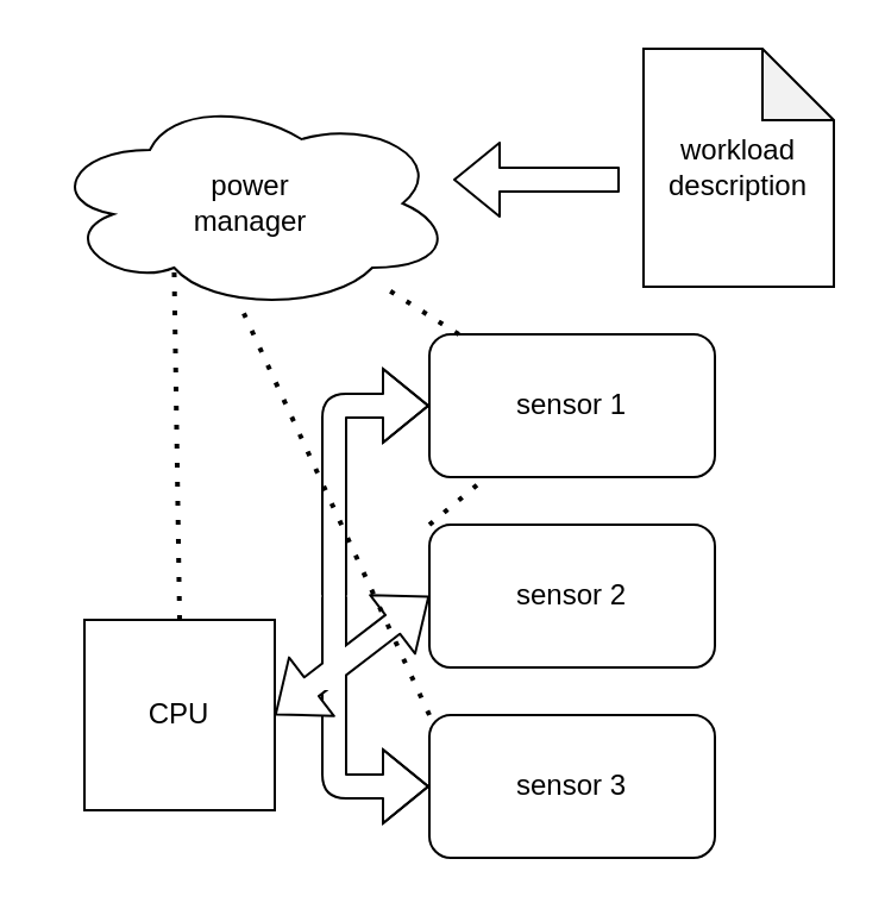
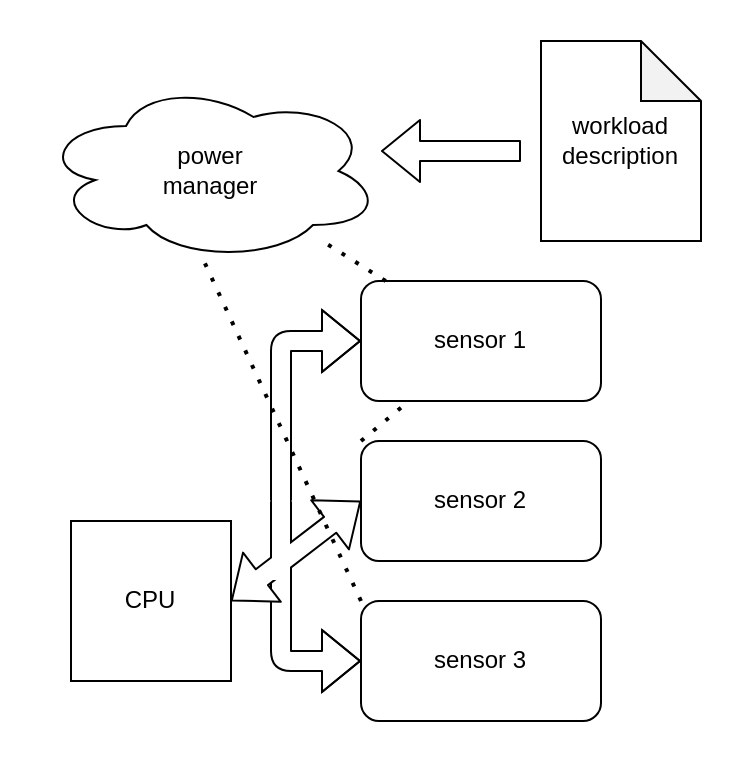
- <mxCell id="14" value="" style="endArrow=none;dashed=1;html=1;dashPattern=1 3;strokeWidth=2;strokeColor=default;fillColor=default;gradientColor=none;entryX=0.31;entryY=0.8;entryDx=0;entryDy=0;entryPerimeter=0;exitX=0.5;exitY=0;exitDx=0;exitDy=0;" edge="1" parent="1" source="3" target="10"><mxGeometry width="50" height="50" relative="1" as="geometry"><mxPoint x="200" y="220" as="sourcePoint" /><mxPoint x="250" y="170" as="targetPoint" /></mxGeometry></mxCell>
